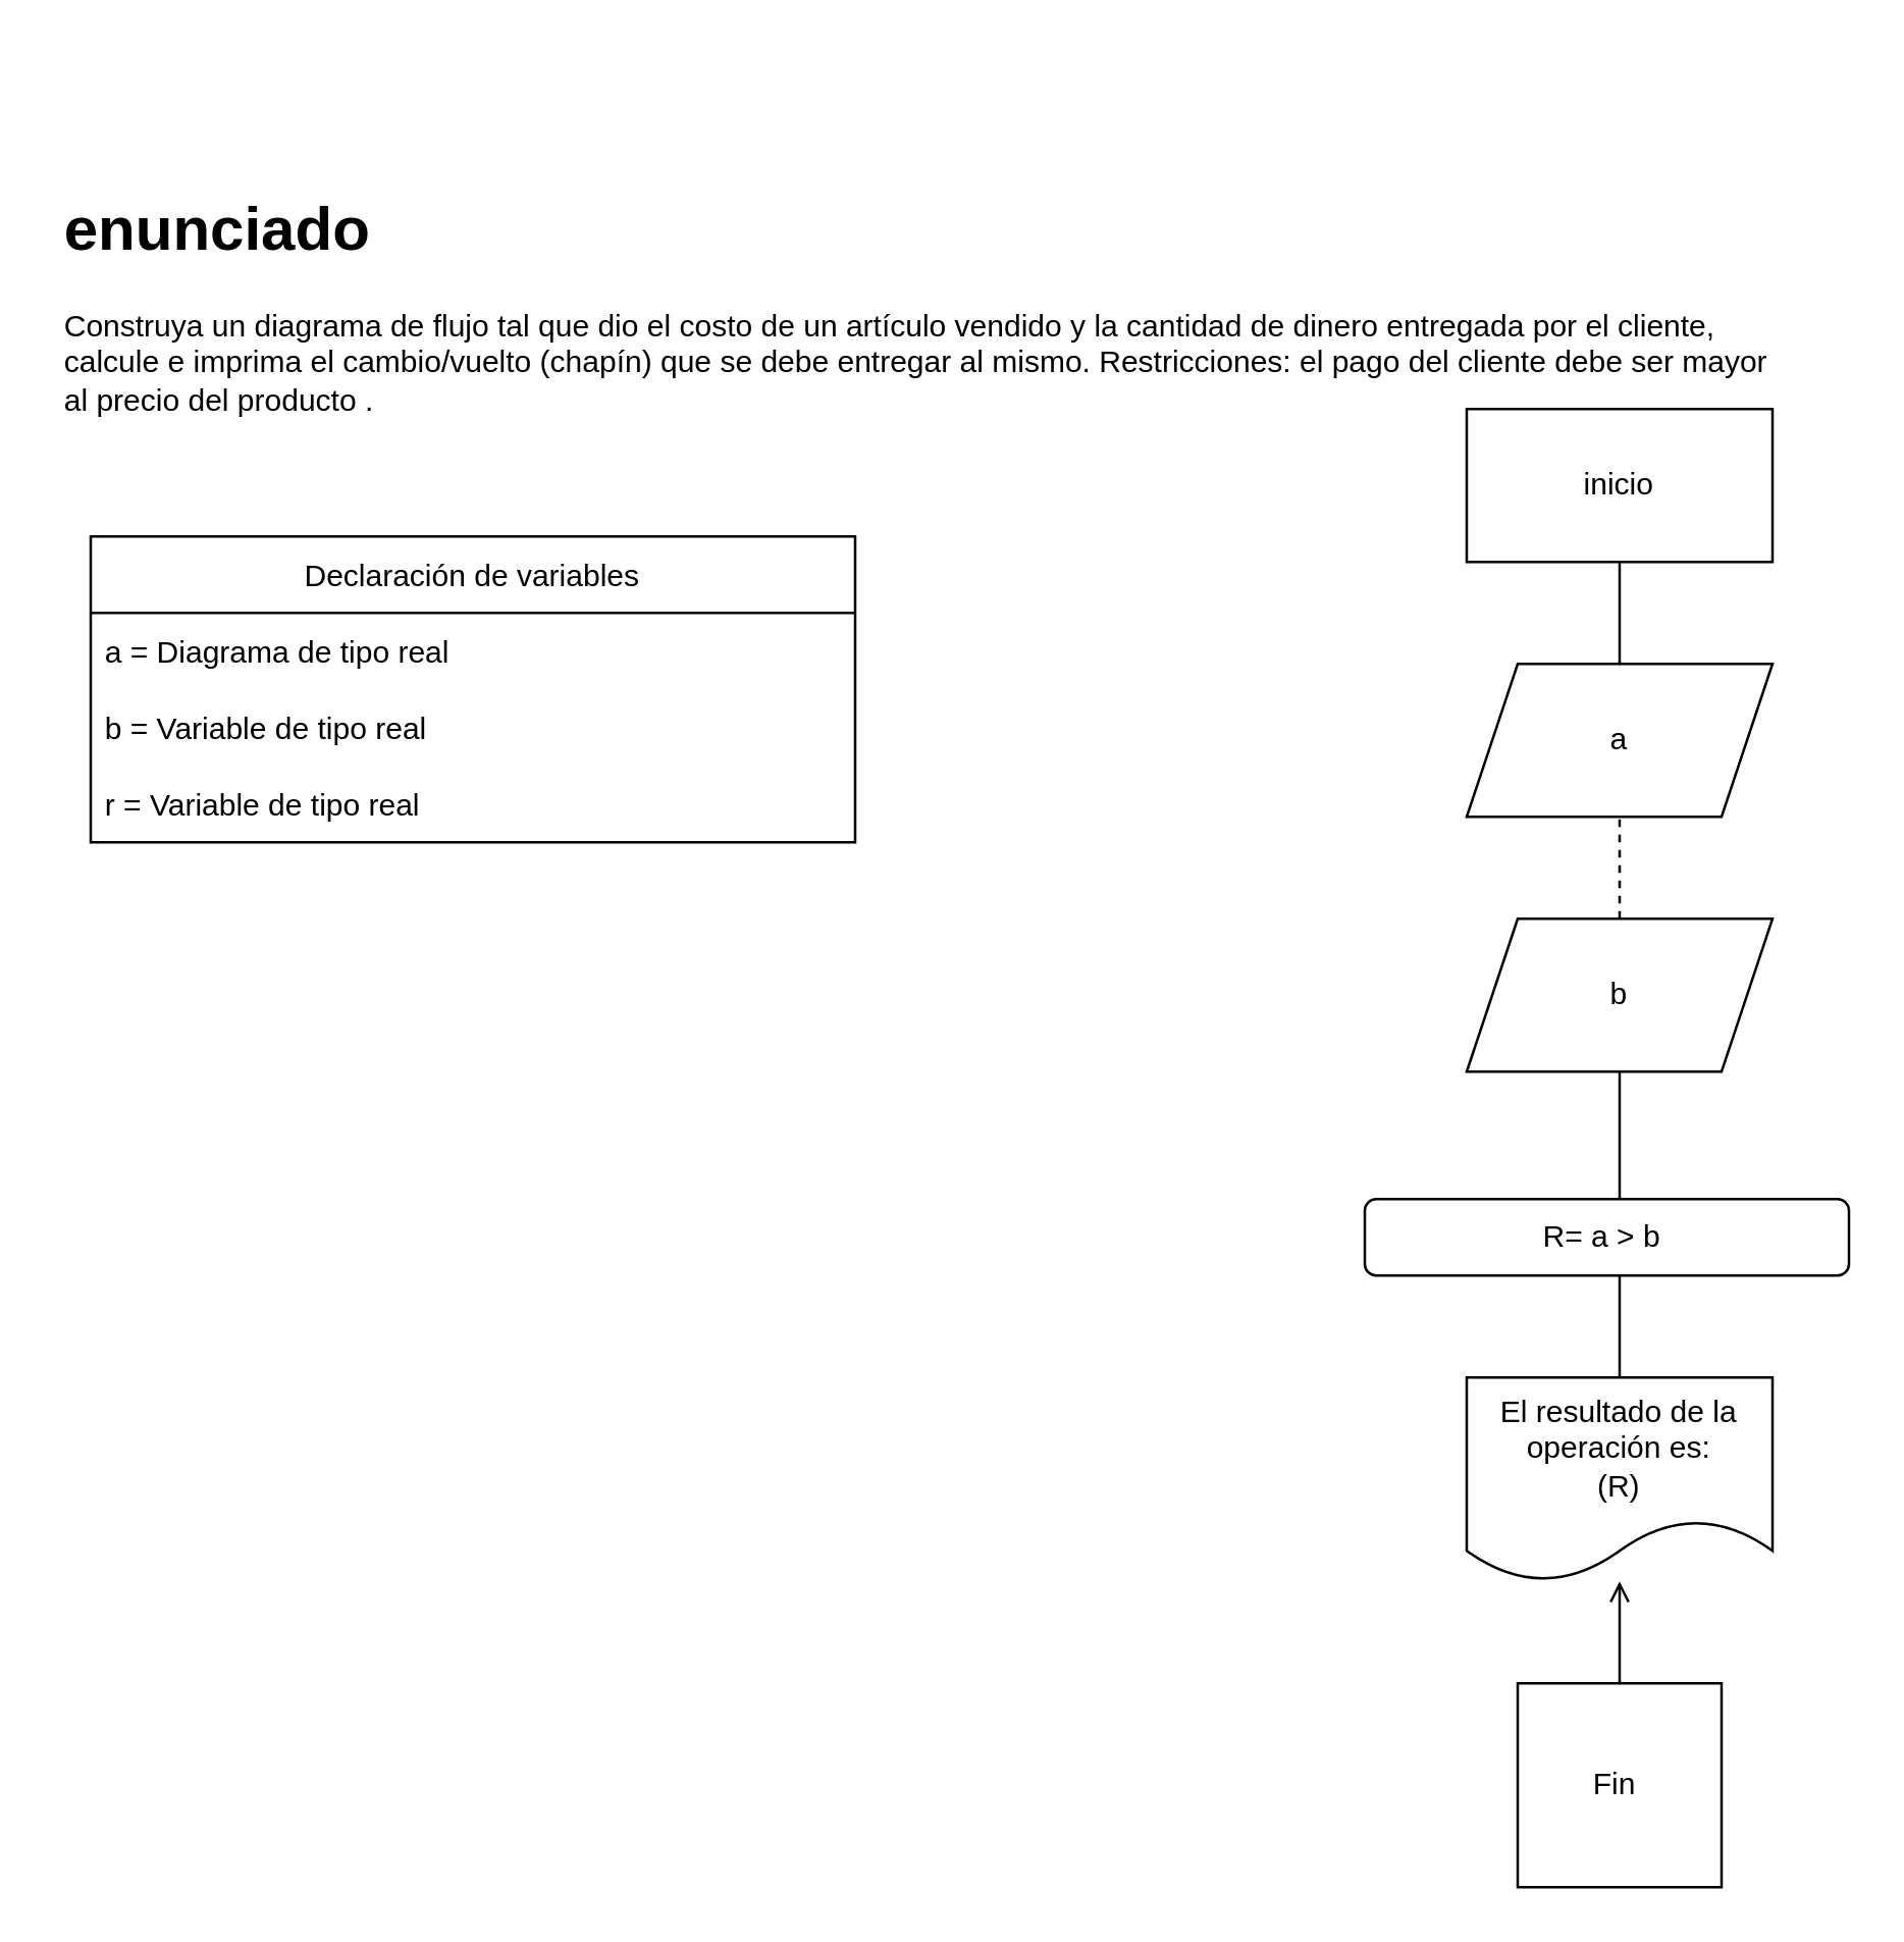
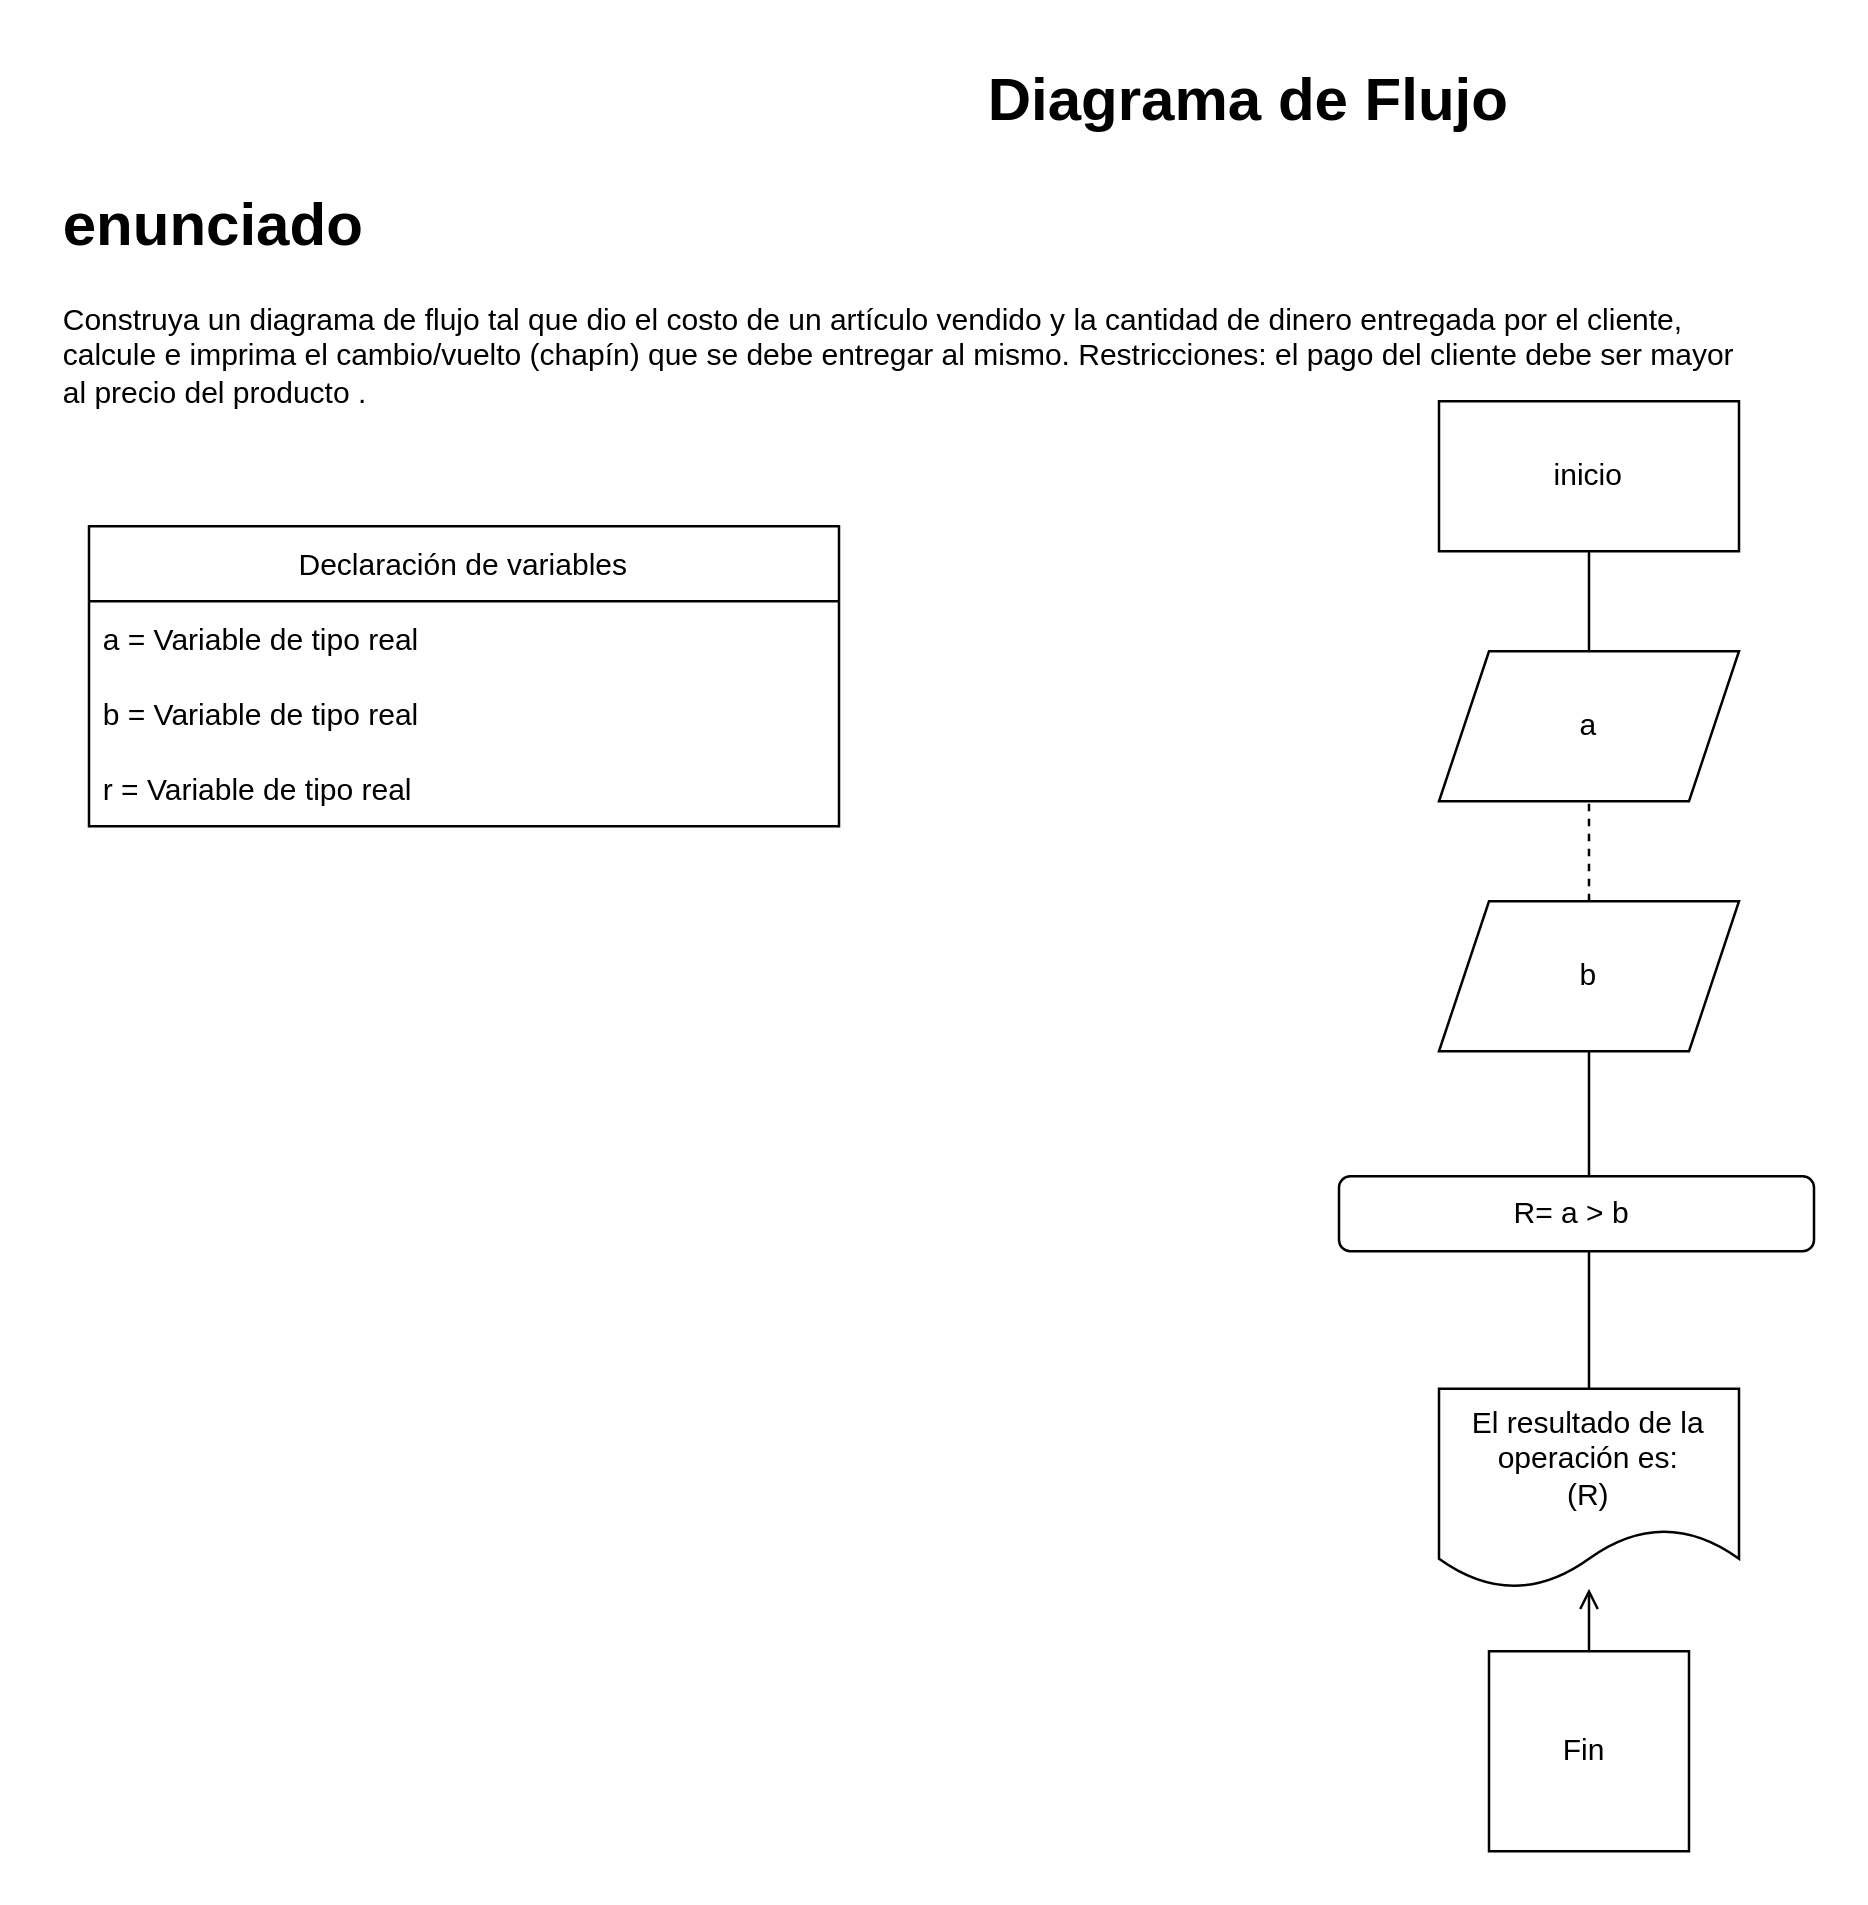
+ <mxCell id="14" value="&lt;h1&gt;Diagrama de Flujo&lt;/h1&gt;" style="text;html=1;strokeColor=none;fillColor=none;spacing=5;spacingTop=-20;whiteSpace=wrap;overflow=hidden;rounded=0;" vertex="1" parent="1"><mxGeometry x="390" y="20" width="310" height="50" as="geometry" /></mxCell>
- <mxCell id="16" value="a = Diagrama de tipo real" style="text;strokeColor=none;fillColor=none;align=left;verticalAlign=middle;spacingLeft=4;spacingRight=4;overflow=hidden;points=[[0,0.5],[1,0.5]];portConstraint=eastwest;rotatable=0;" vertex="1" parent="15"><mxGeometry y="30" width="300" height="30" as="geometry" /></mxCell>
+ <mxCell id="16" value="a = Variable de tipo real" style="text;strokeColor=none;fillColor=none;align=left;verticalAlign=middle;spacingLeft=4;spacingRight=4;overflow=hidden;points=[[0,0.5],[1,0.5]];portConstraint=eastwest;rotatable=0;" vertex="1" parent="15"><mxGeometry y="30" width="300" height="30" as="geometry" /></mxCell>
- <mxCell id="9" value="&lt;font style=&quot;vertical-align: inherit;&quot;&gt;&lt;font style=&quot;vertical-align: inherit;&quot;&gt;El resultado de la operación es:&lt;br&gt;(R)&lt;br&gt;&lt;/font&gt;&lt;/font&gt;" style="shape=document;whiteSpace=wrap;html=1;boundedLbl=1;" vertex="1" parent="1"><mxGeometry x="575" y="540" width="120" height="80" as="geometry" /></mxCell>
+ <mxCell id="9" value="&lt;font style=&quot;vertical-align: inherit;&quot;&gt;&lt;font style=&quot;vertical-align: inherit;&quot;&gt;El resultado de la operación es:&lt;br&gt;(R)&lt;br&gt;&lt;/font&gt;&lt;/font&gt;" style="shape=document;whiteSpace=wrap;html=1;boundedLbl=1;" vertex="1" parent="1"><mxGeometry x="575" y="555" width="120" height="80" as="geometry" /></mxCell>
